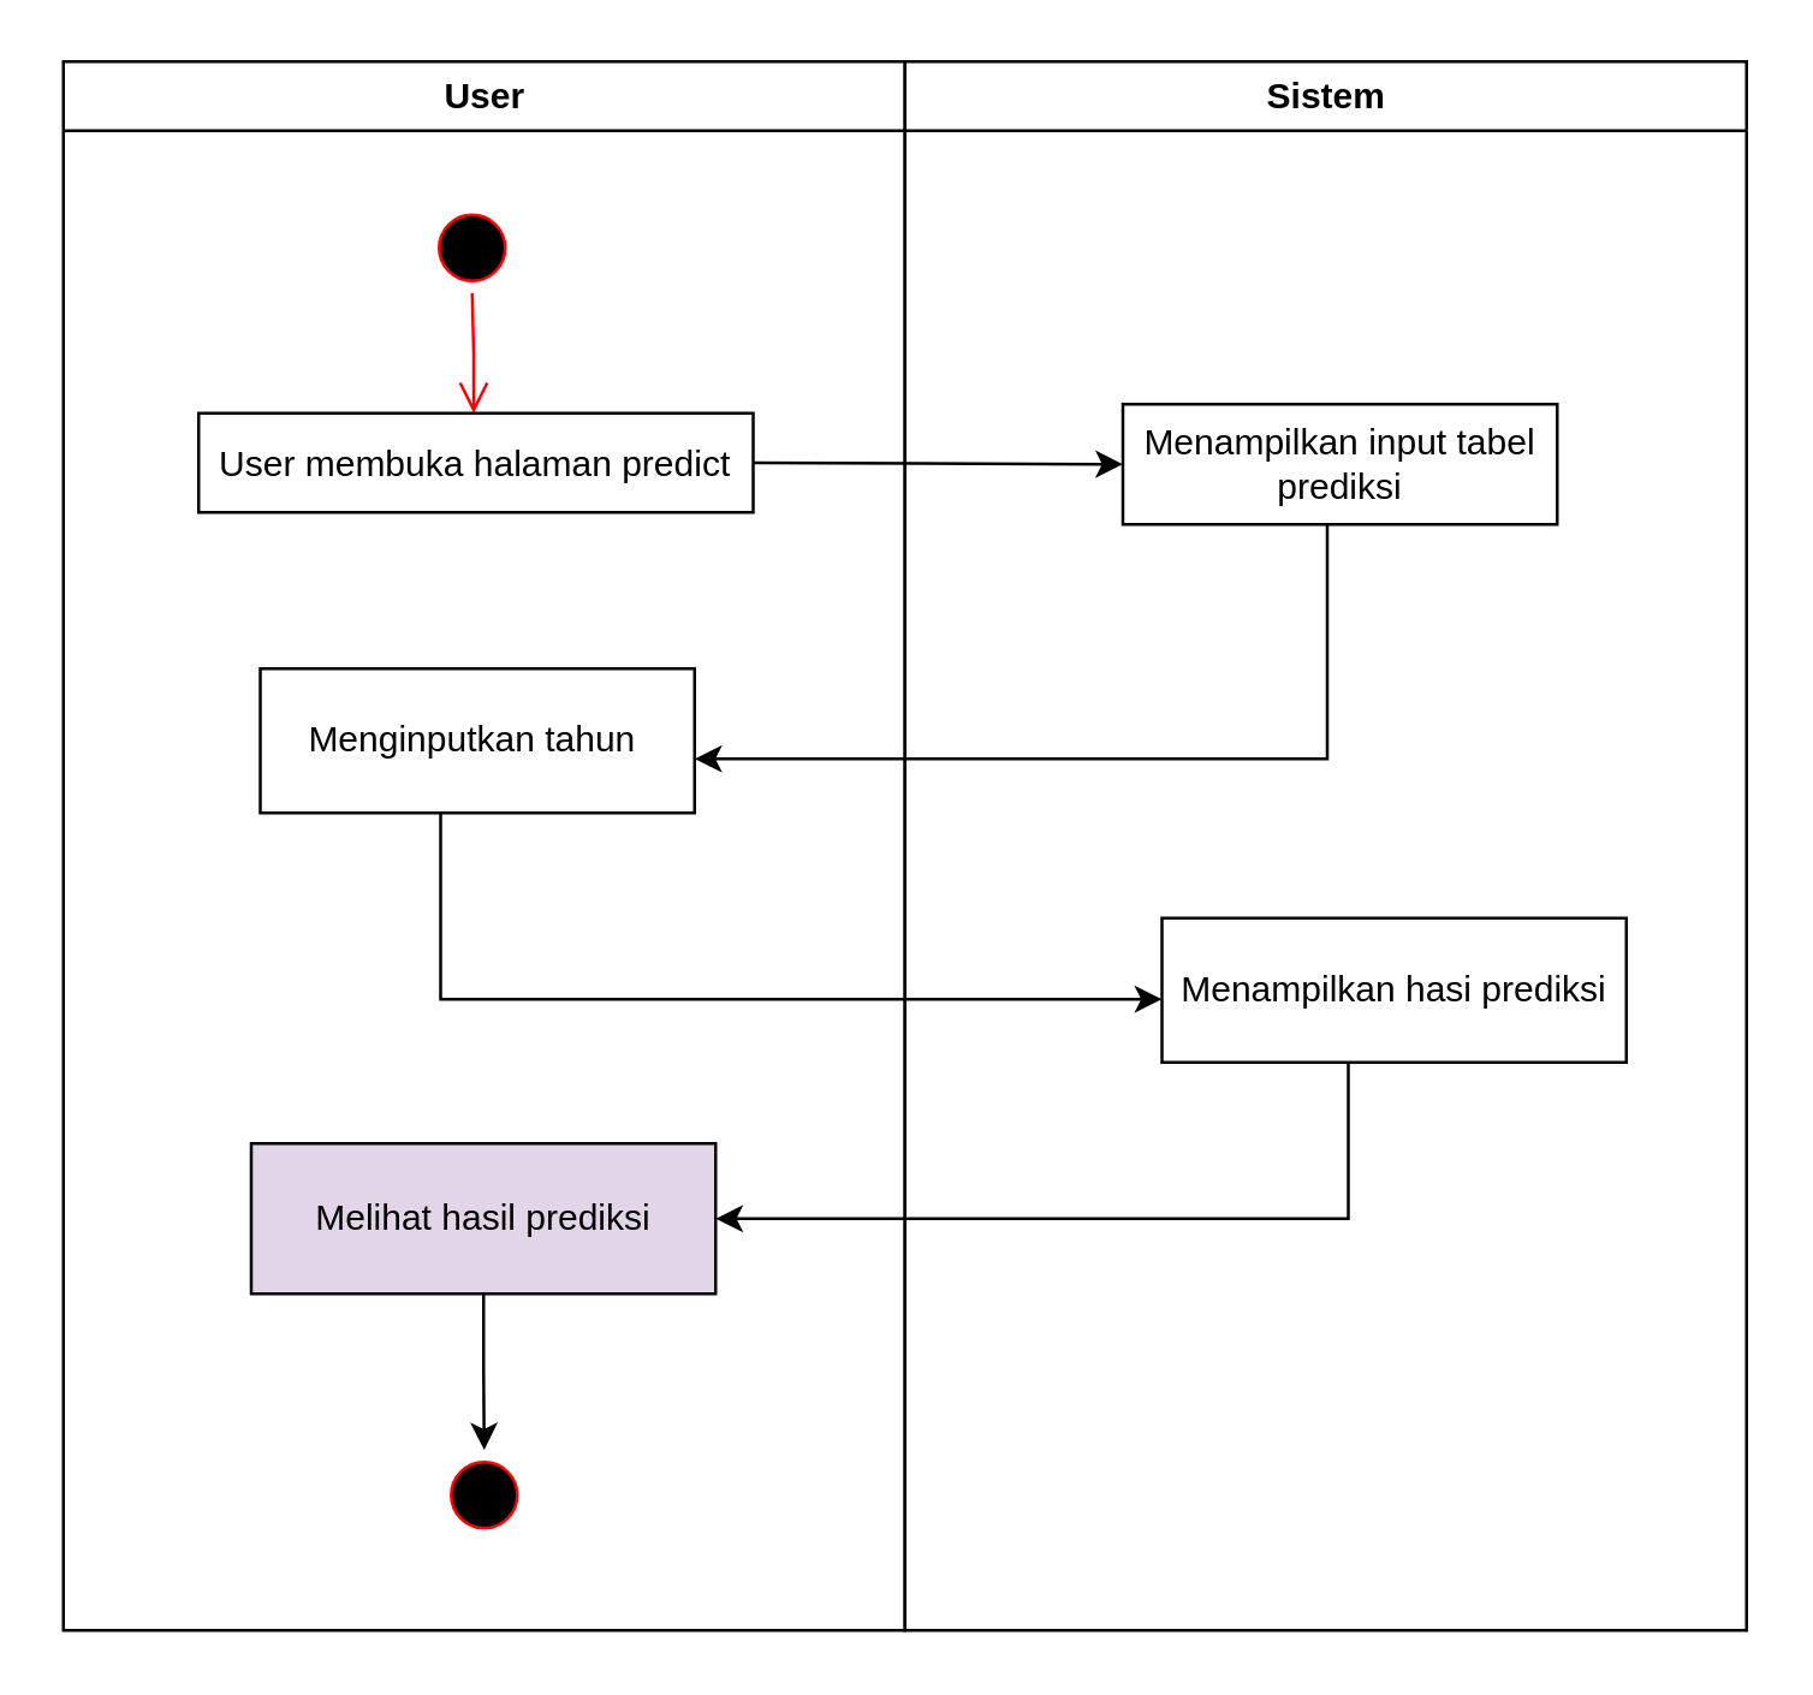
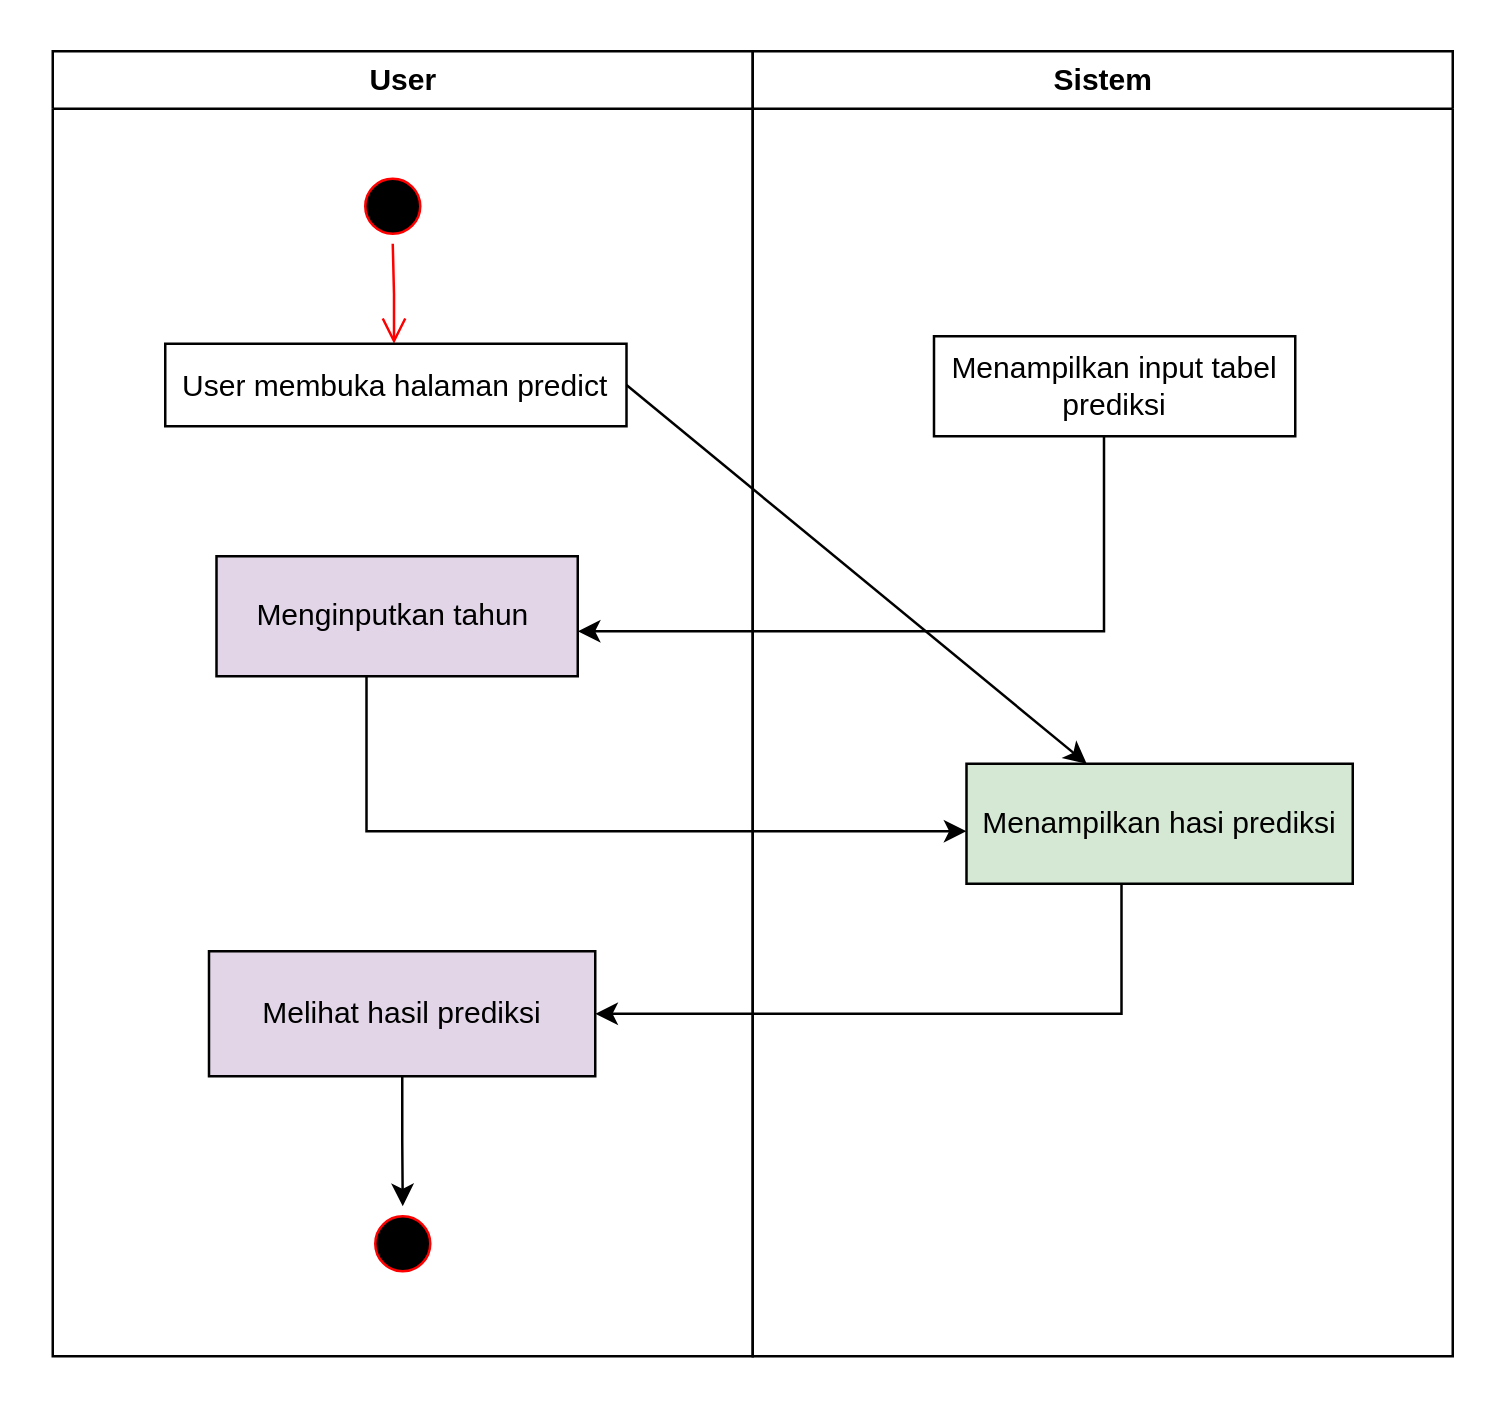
- <mxCell id="13" value="" style="endArrow=classic;html=1;rounded=0;entryX=0;entryY=0.5;entryDx=0;entryDy=0;exitX=1;exitY=0.5;exitDx=0;exitDy=0;" parent="1" source="5" target="11" edge="1"><mxGeometry width="50" height="50" relative="1" as="geometry"><mxPoint x="216" y="192" as="sourcePoint" /><mxPoint x="266" y="142" as="targetPoint" /></mxGeometry></mxCell>
+ <mxCell id="13" value="" style="endArrow=classic;html=1;rounded=0;exitX=1;exitY=0.5;exitDx=0;exitDy=0;" parent="1" source="5" target="12" edge="1"><mxGeometry width="50" height="50" relative="1" as="geometry"><mxPoint x="216" y="192" as="sourcePoint" /><mxPoint x="266" y="142" as="targetPoint" /></mxGeometry></mxCell>
- <mxCell id="6" value="Menginputkan tahun&amp;nbsp;" style="rounded=0;whiteSpace=wrap;html=1;" parent="2" vertex="1"><mxGeometry x="65.5" y="202" width="144.5" height="48" as="geometry" /></mxCell>
+ <mxCell id="6" value="Menginputkan tahun&amp;nbsp;" style="rounded=0;whiteSpace=wrap;html=1;fillColor=#e1d5e7;" parent="2" vertex="1"><mxGeometry x="65.5" y="202" width="144.5" height="48" as="geometry" /></mxCell>
- <mxCell id="12" value="Menampilkan hasi prediksi" style="rounded=0;whiteSpace=wrap;html=1;" parent="10" vertex="1"><mxGeometry x="85.5" y="285" width="154.5" height="48" as="geometry" /></mxCell>
+ <mxCell id="12" value="Menampilkan hasi prediksi" style="rounded=0;whiteSpace=wrap;html=1;fillColor=#d5e8d4;" parent="10" vertex="1"><mxGeometry x="85.5" y="285" width="154.5" height="48" as="geometry" /></mxCell>
